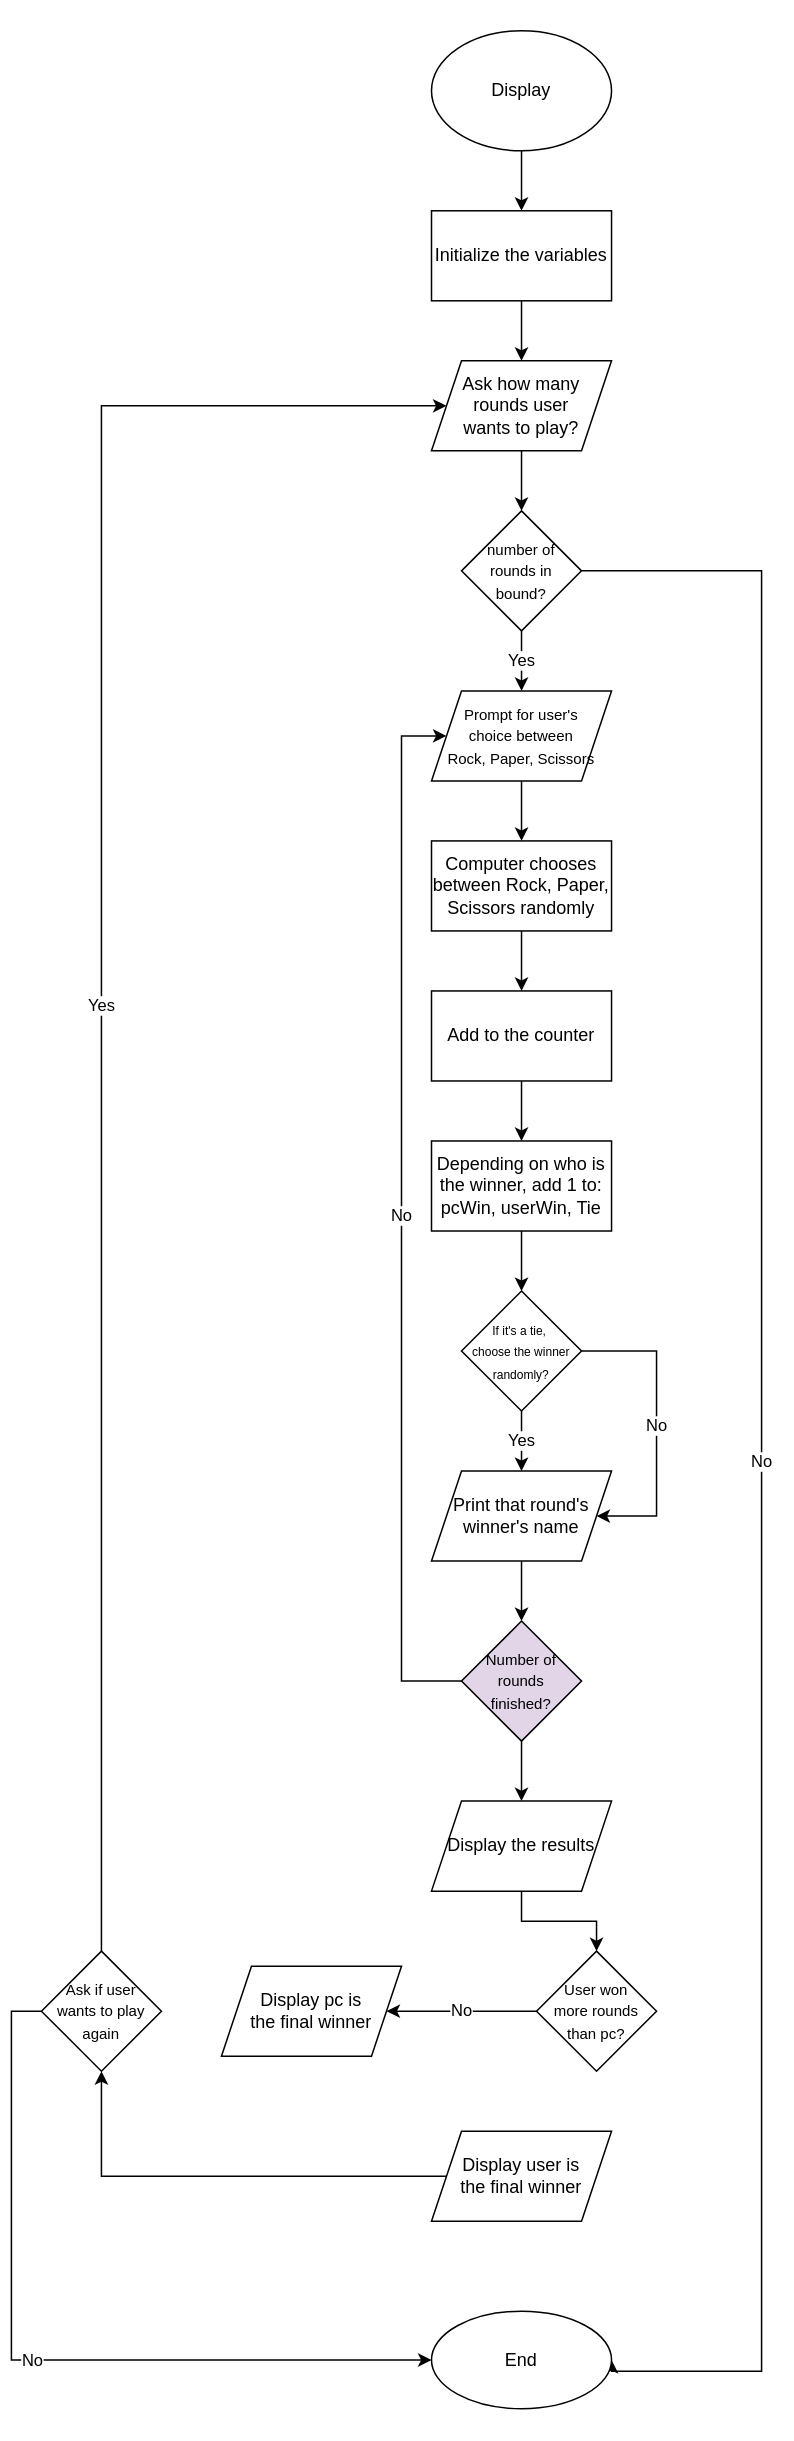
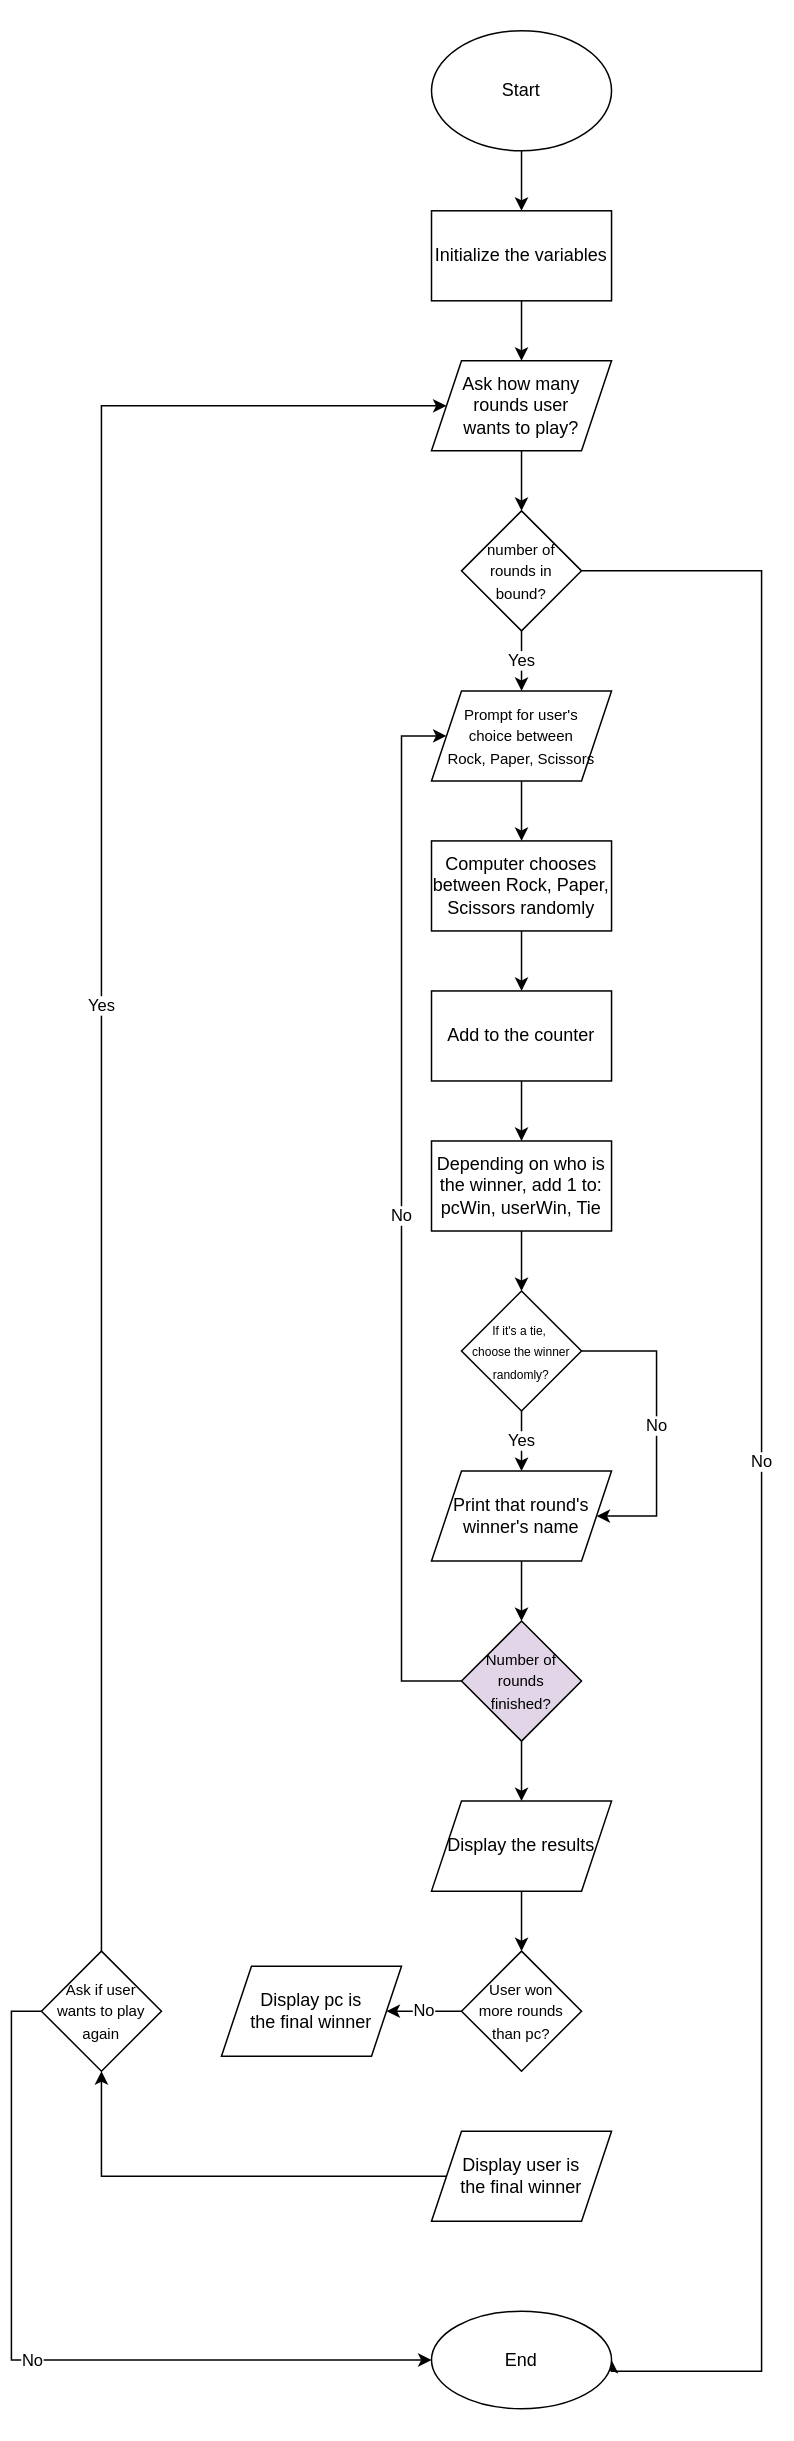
- <mxCell id="3" value="Display" style="ellipse;whiteSpace=wrap;html=1;" vertex="1" parent="1"><mxGeometry x="280" y="20" width="120" height="80" as="geometry" /></mxCell>
+ <mxCell id="3" value="Start" style="ellipse;whiteSpace=wrap;html=1;" vertex="1" parent="1"><mxGeometry x="280" y="20" width="120" height="80" as="geometry" /></mxCell>
- <mxCell id="29" value="&lt;font style=&quot;font-size: 10px;&quot;&gt;User won &lt;br&gt;more rounds than pc?&lt;/font&gt;" style="rhombus;whiteSpace=wrap;html=1;" vertex="1" parent="1"><mxGeometry x="350" y="1300" width="80" height="80" as="geometry" /></mxCell>
+ <mxCell id="29" value="&lt;font style=&quot;font-size: 10px;&quot;&gt;User won &lt;br&gt;more rounds than pc?&lt;/font&gt;" style="rhombus;whiteSpace=wrap;html=1;" vertex="1" parent="1"><mxGeometry x="300" y="1300" width="80" height="80" as="geometry" /></mxCell>
